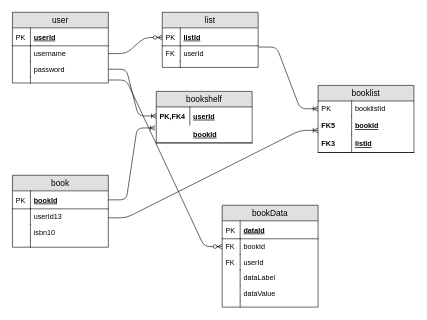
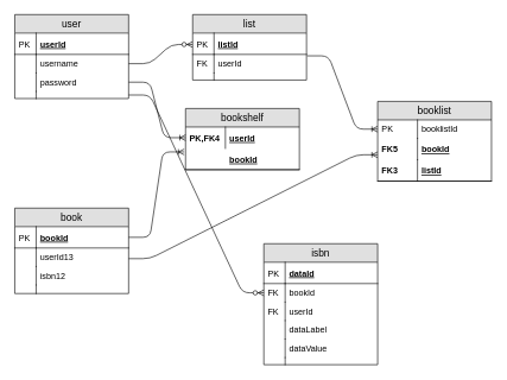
- <mxCell id="37" value="bookData" style="swimlane;fontStyle=0;childLayout=stackLayout;horizontal=1;startSize=26;fillColor=#e0e0e0;horizontalStack=0;resizeParent=1;resizeParentMax=0;resizeLast=0;collapsible=1;marginBottom=0;swimlaneFillColor=#ffffff;align=center;fontSize=14;" parent="1" vertex="1"><mxGeometry x="370" y="342" width="160" height="170" as="geometry" /></mxCell>
+ <mxCell id="37" value="isbn" style="swimlane;fontStyle=0;childLayout=stackLayout;horizontal=1;startSize=26;fillColor=#e0e0e0;horizontalStack=0;resizeParent=1;resizeParentMax=0;resizeLast=0;collapsible=1;marginBottom=0;swimlaneFillColor=#ffffff;align=center;fontSize=14;" parent="1" vertex="1"><mxGeometry x="370" y="342" width="160" height="170" as="geometry" /></mxCell>
- <mxCell id="17" value="isbn10" style="shape=partialRectangle;top=0;left=0;right=0;bottom=0;align=left;verticalAlign=top;fillColor=none;spacingLeft=34;spacingRight=4;overflow=hidden;rotatable=0;points=[[0,0.5],[1,0.5]];portConstraint=eastwest;dropTarget=0;fontSize=12;" parent="12" vertex="1"><mxGeometry y="82" width="160" height="26" as="geometry" /></mxCell>
+ <mxCell id="17" value="isbn12" style="shape=partialRectangle;top=0;left=0;right=0;bottom=0;align=left;verticalAlign=top;fillColor=none;spacingLeft=34;spacingRight=4;overflow=hidden;rotatable=0;points=[[0,0.5],[1,0.5]];portConstraint=eastwest;dropTarget=0;fontSize=12;" parent="12" vertex="1"><mxGeometry y="82" width="160" height="26" as="geometry" /></mxCell>
